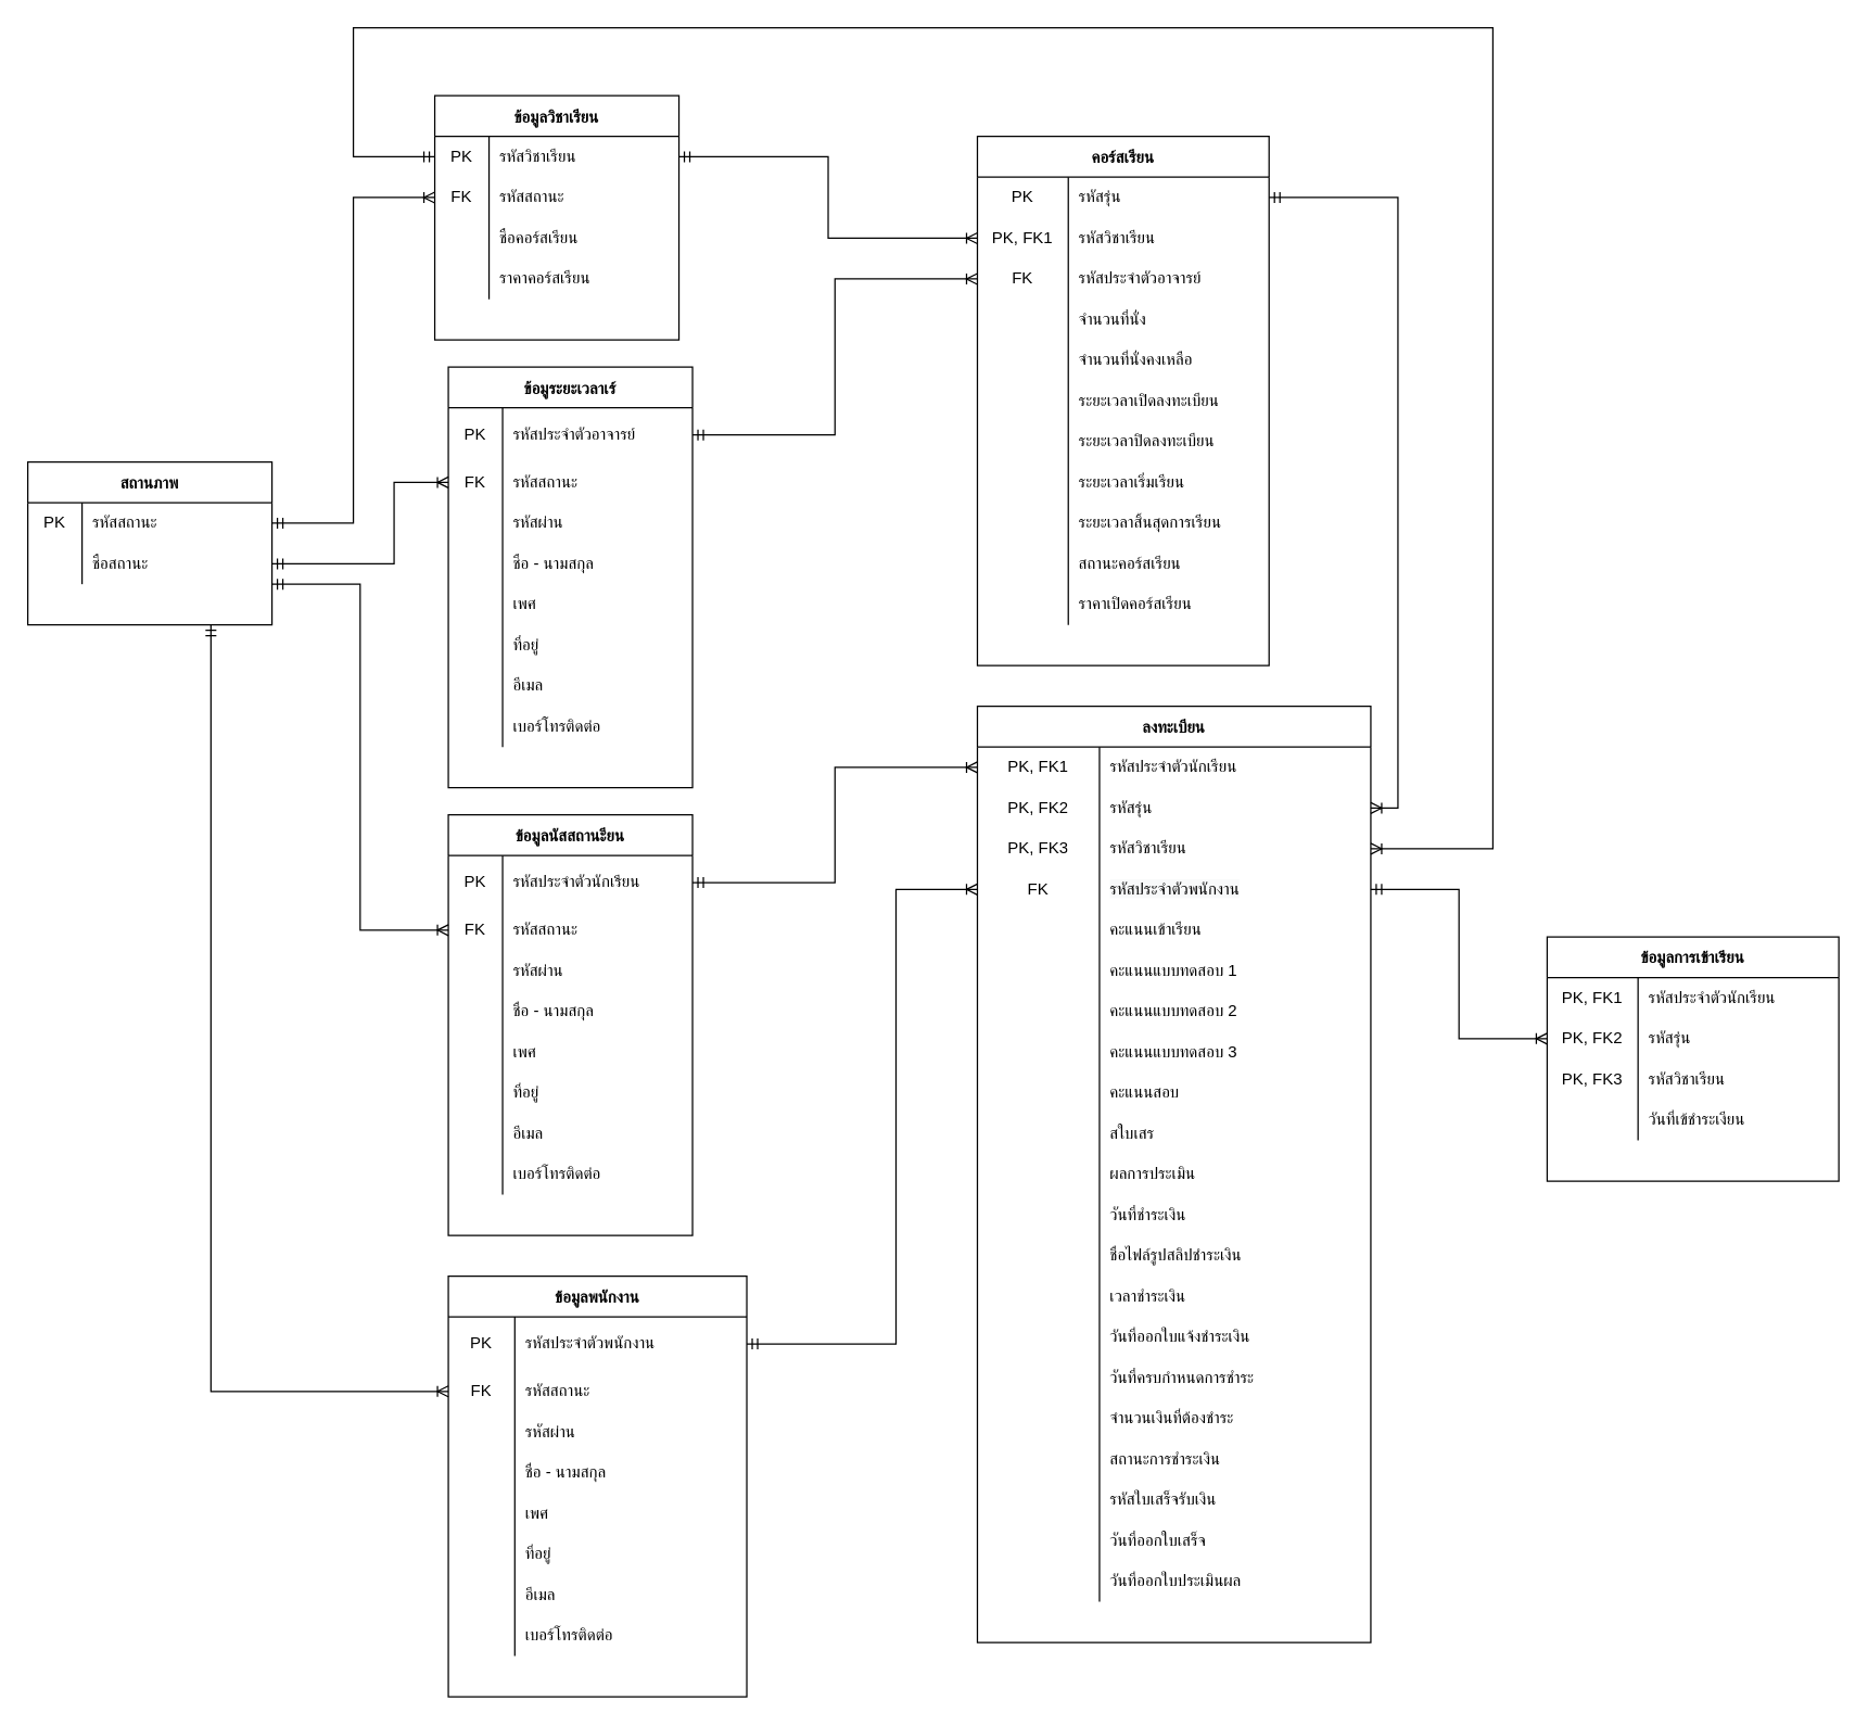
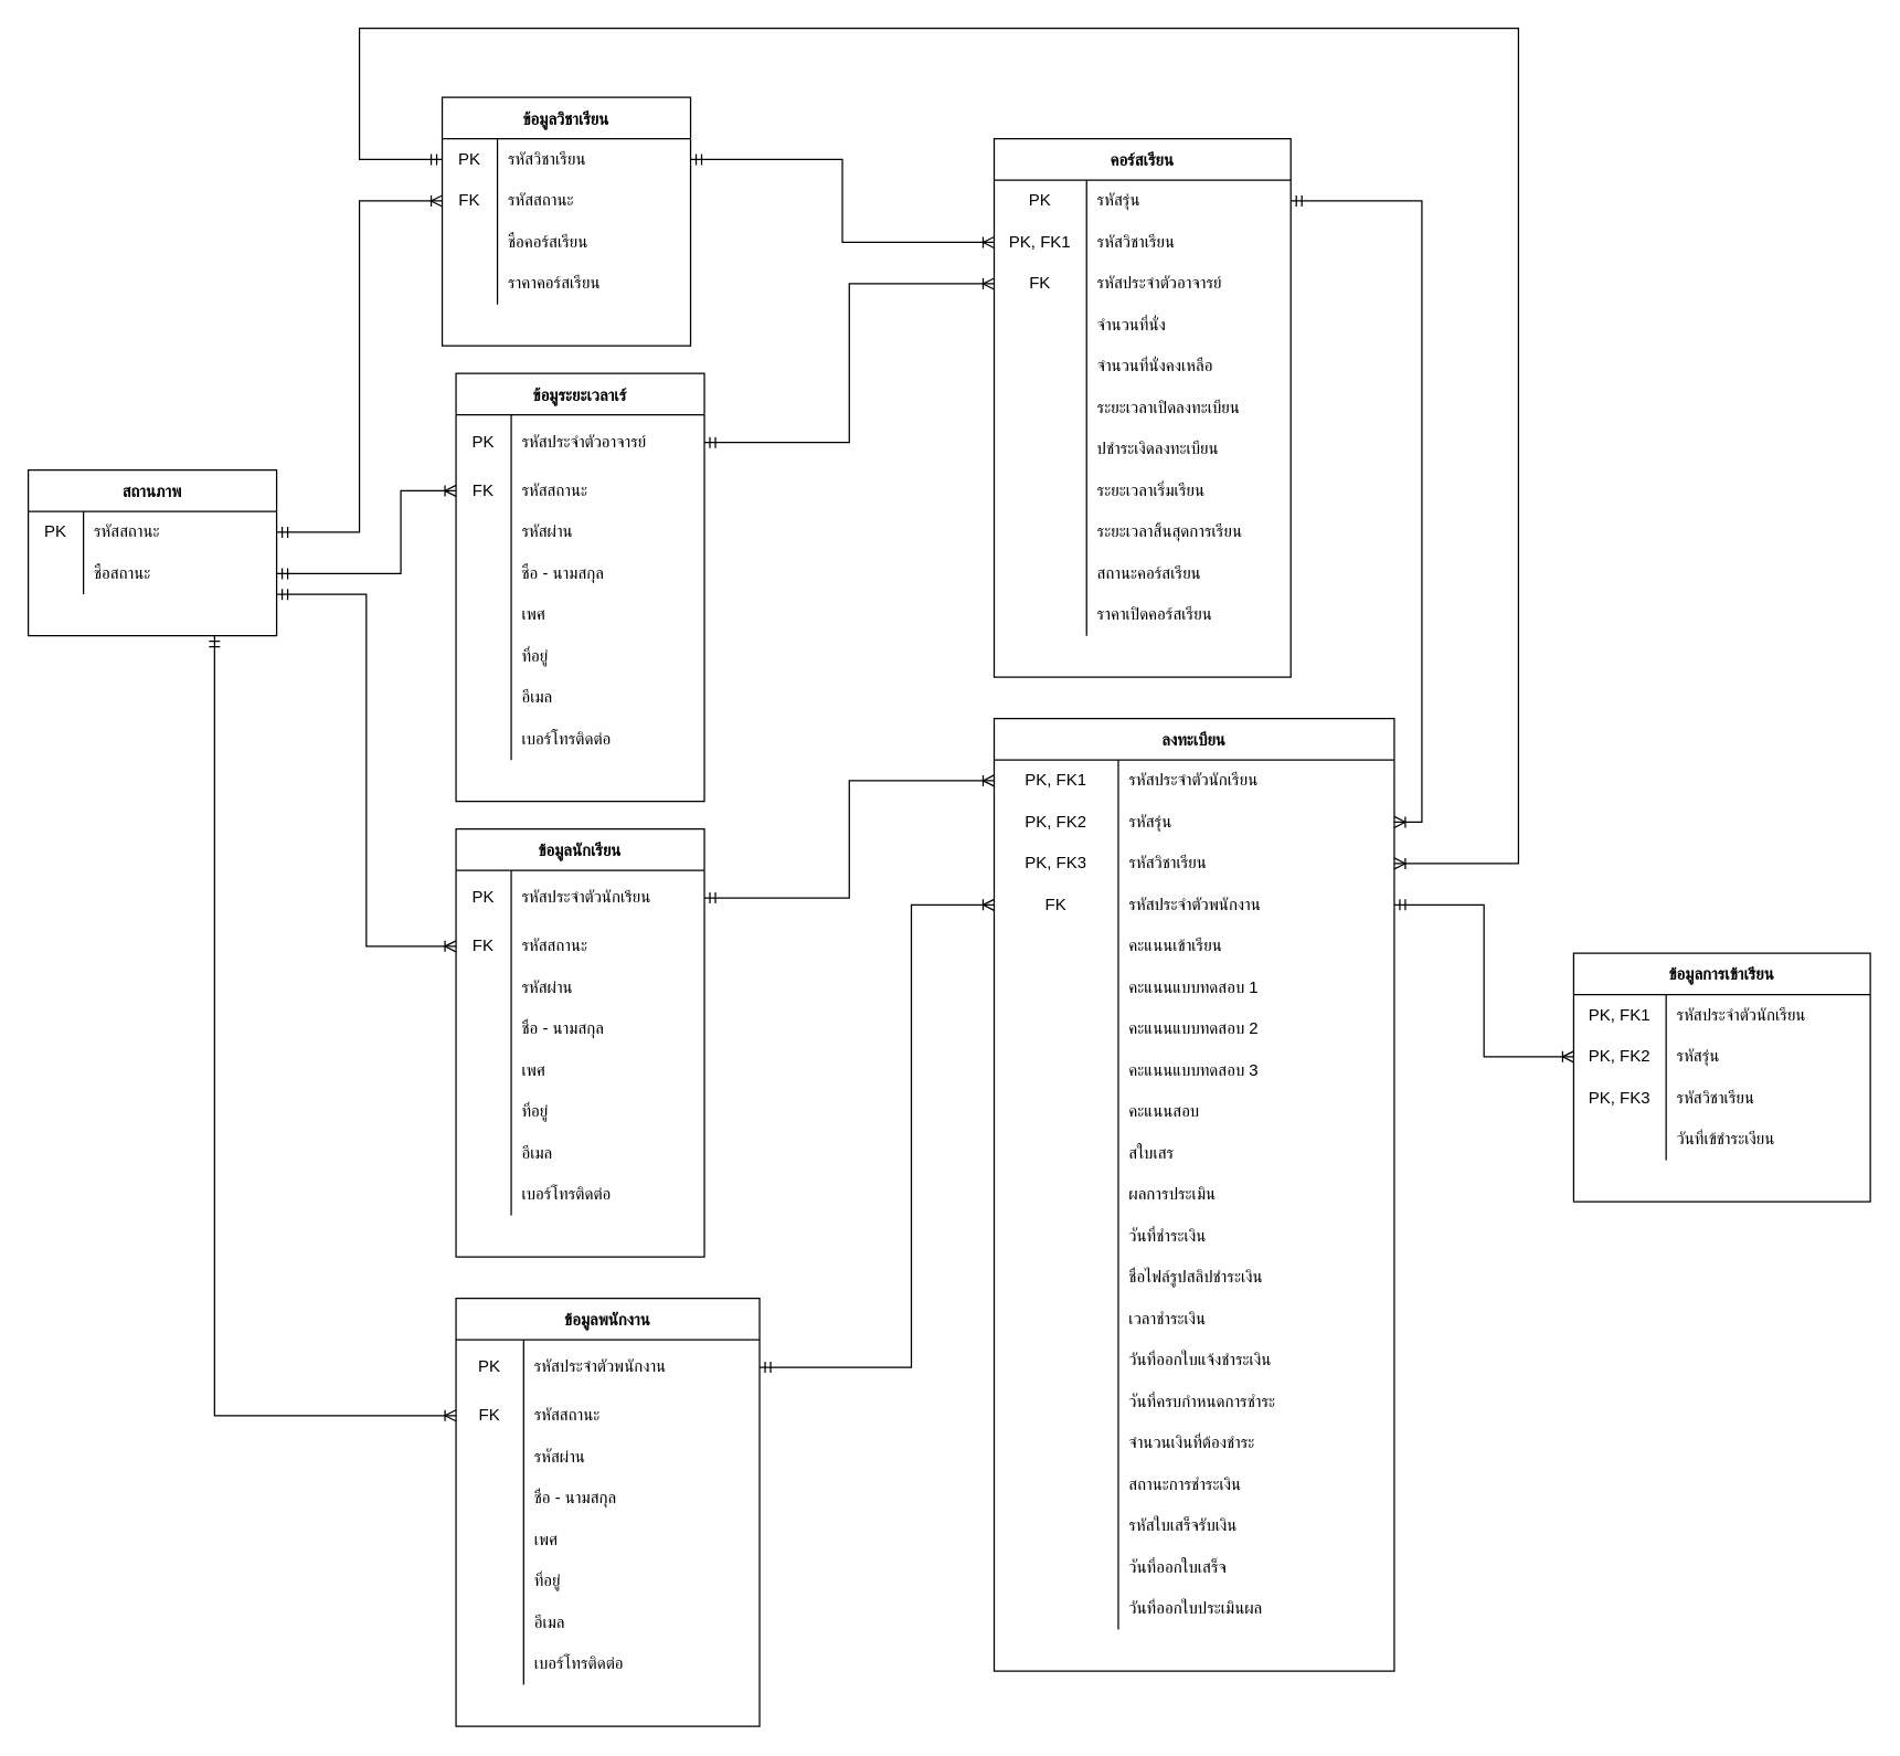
- <mxCell id="175" value="ระยะเวลาปิดลงทะเบียน" style="shape=partialRectangle;html=1;whiteSpace=wrap;connectable=0;fillColor=none;top=0;left=0;bottom=0;right=0;align=left;spacingLeft=6;overflow=hidden;" parent="173" vertex="1"><mxGeometry x="67" width="148" height="30" as="geometry"><mxRectangle width="148" height="30" as="alternateBounds" /></mxGeometry></mxCell>
+ <mxCell id="175" value="ปชำระเงิดลงทะเบียน" style="shape=partialRectangle;html=1;whiteSpace=wrap;connectable=0;fillColor=none;top=0;left=0;bottom=0;right=0;align=left;spacingLeft=6;overflow=hidden;" parent="173" vertex="1"><mxGeometry x="67" width="148" height="30" as="geometry"><mxRectangle width="148" height="30" as="alternateBounds" /></mxGeometry></mxCell>
- <mxCell id="65" value="ข้อมูลนัสสถานะียน" style="shape=table;startSize=30;container=1;collapsible=0;childLayout=tableLayout;fixedRows=1;rowLines=0;fontStyle=1;" parent="1" vertex="1"><mxGeometry x="330" y="600" width="180" height="310" as="geometry" /></mxCell>
+ <mxCell id="65" value="ข้อมูลนักเรียน" style="shape=table;startSize=30;container=1;collapsible=0;childLayout=tableLayout;fixedRows=1;rowLines=0;fontStyle=1;" parent="1" vertex="1"><mxGeometry x="330" y="600" width="180" height="310" as="geometry" /></mxCell>
